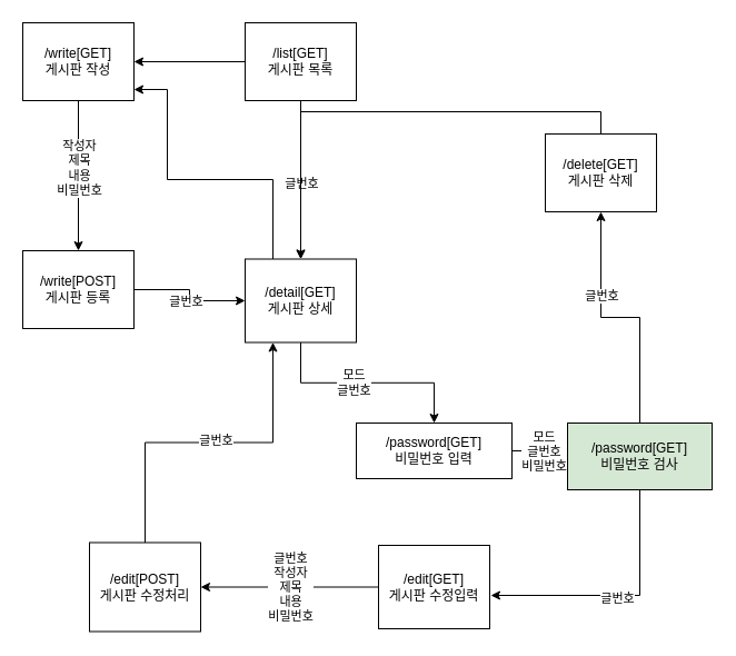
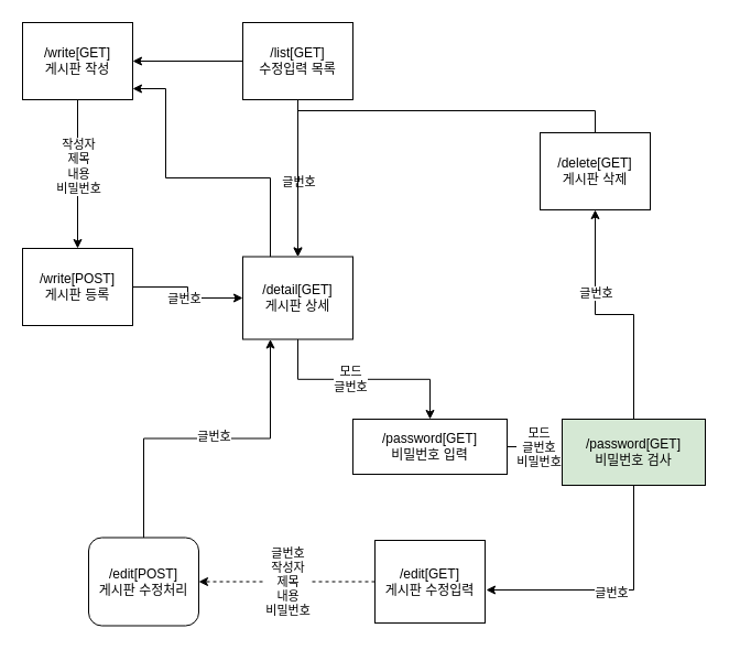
- <mxCell id="20" value="/list[GET]&lt;div&gt;게시판 목록&lt;/div&gt;" style="rounded=0;whiteSpace=wrap;html=1;" vertex="1" parent="1"><mxGeometry x="220" y="20" width="100" height="70" as="geometry" /></mxCell>
+ <mxCell id="20" value="/list[GET]&lt;div&gt;수정입력 목록&lt;/div&gt;" style="rounded=0;whiteSpace=wrap;html=1;" vertex="1" parent="1"><mxGeometry x="220" y="20" width="100" height="70" as="geometry" /></mxCell>
- <mxCell id="13" value="/edit[POST]&lt;div&gt;게시판 수정처리&lt;/div&gt;" style="rounded=0;whiteSpace=wrap;html=1;" vertex="1" parent="1"><mxGeometry x="80" y="487.5" width="100" height="80" as="geometry" /></mxCell>
+ <mxCell id="13" value="/edit[POST]&lt;div&gt;게시판 수정처리&lt;/div&gt;" style="whiteSpace=wrap;html=1;rounded=1;" vertex="1" parent="1"><mxGeometry x="80" y="487.5" width="100" height="80" as="geometry" /></mxCell>
- <mxCell id="25" style="edgeStyle=orthogonalEdgeStyle;rounded=0;orthogonalLoop=1;jettySize=auto;html=1;entryX=1;entryY=0.5;entryDx=0;entryDy=0;" edge="1" parent="1" source="27" target="13"><mxGeometry relative="1" as="geometry" /></mxCell>
+ <mxCell id="25" style="edgeStyle=orthogonalEdgeStyle;rounded=0;orthogonalLoop=1;jettySize=auto;html=1;entryX=1;entryY=0.5;entryDx=0;entryDy=0;dashed=1;" edge="1" parent="1" source="27" target="13"><mxGeometry relative="1" as="geometry" /></mxCell>
